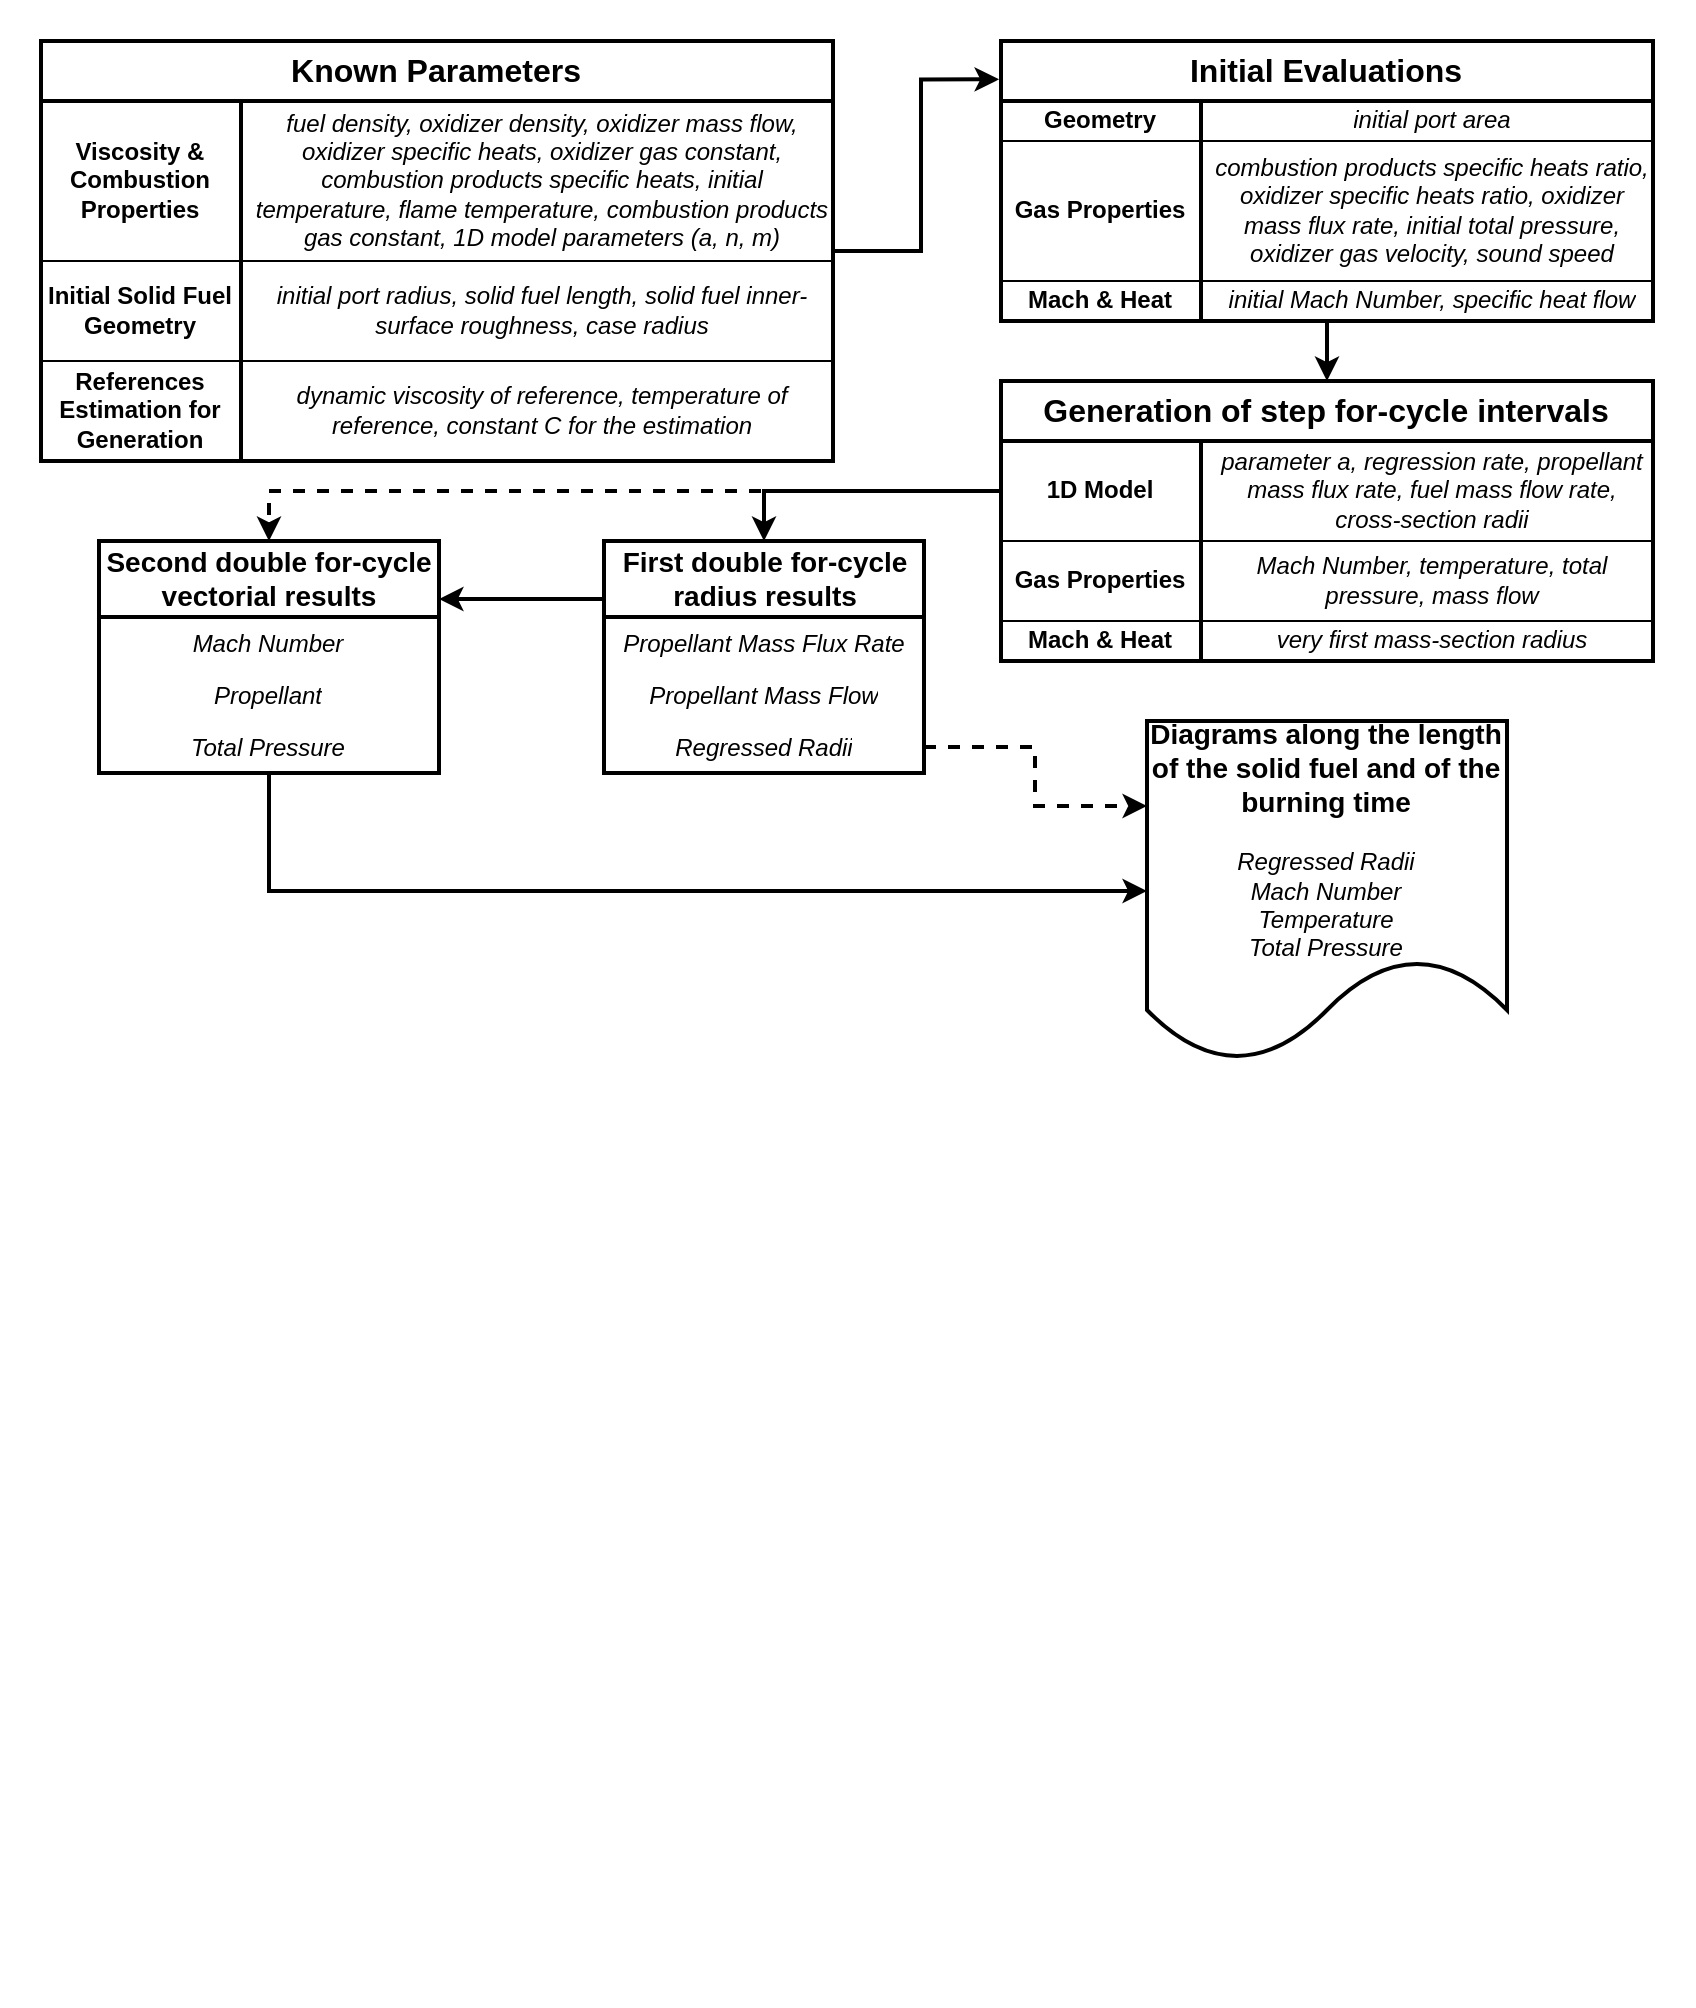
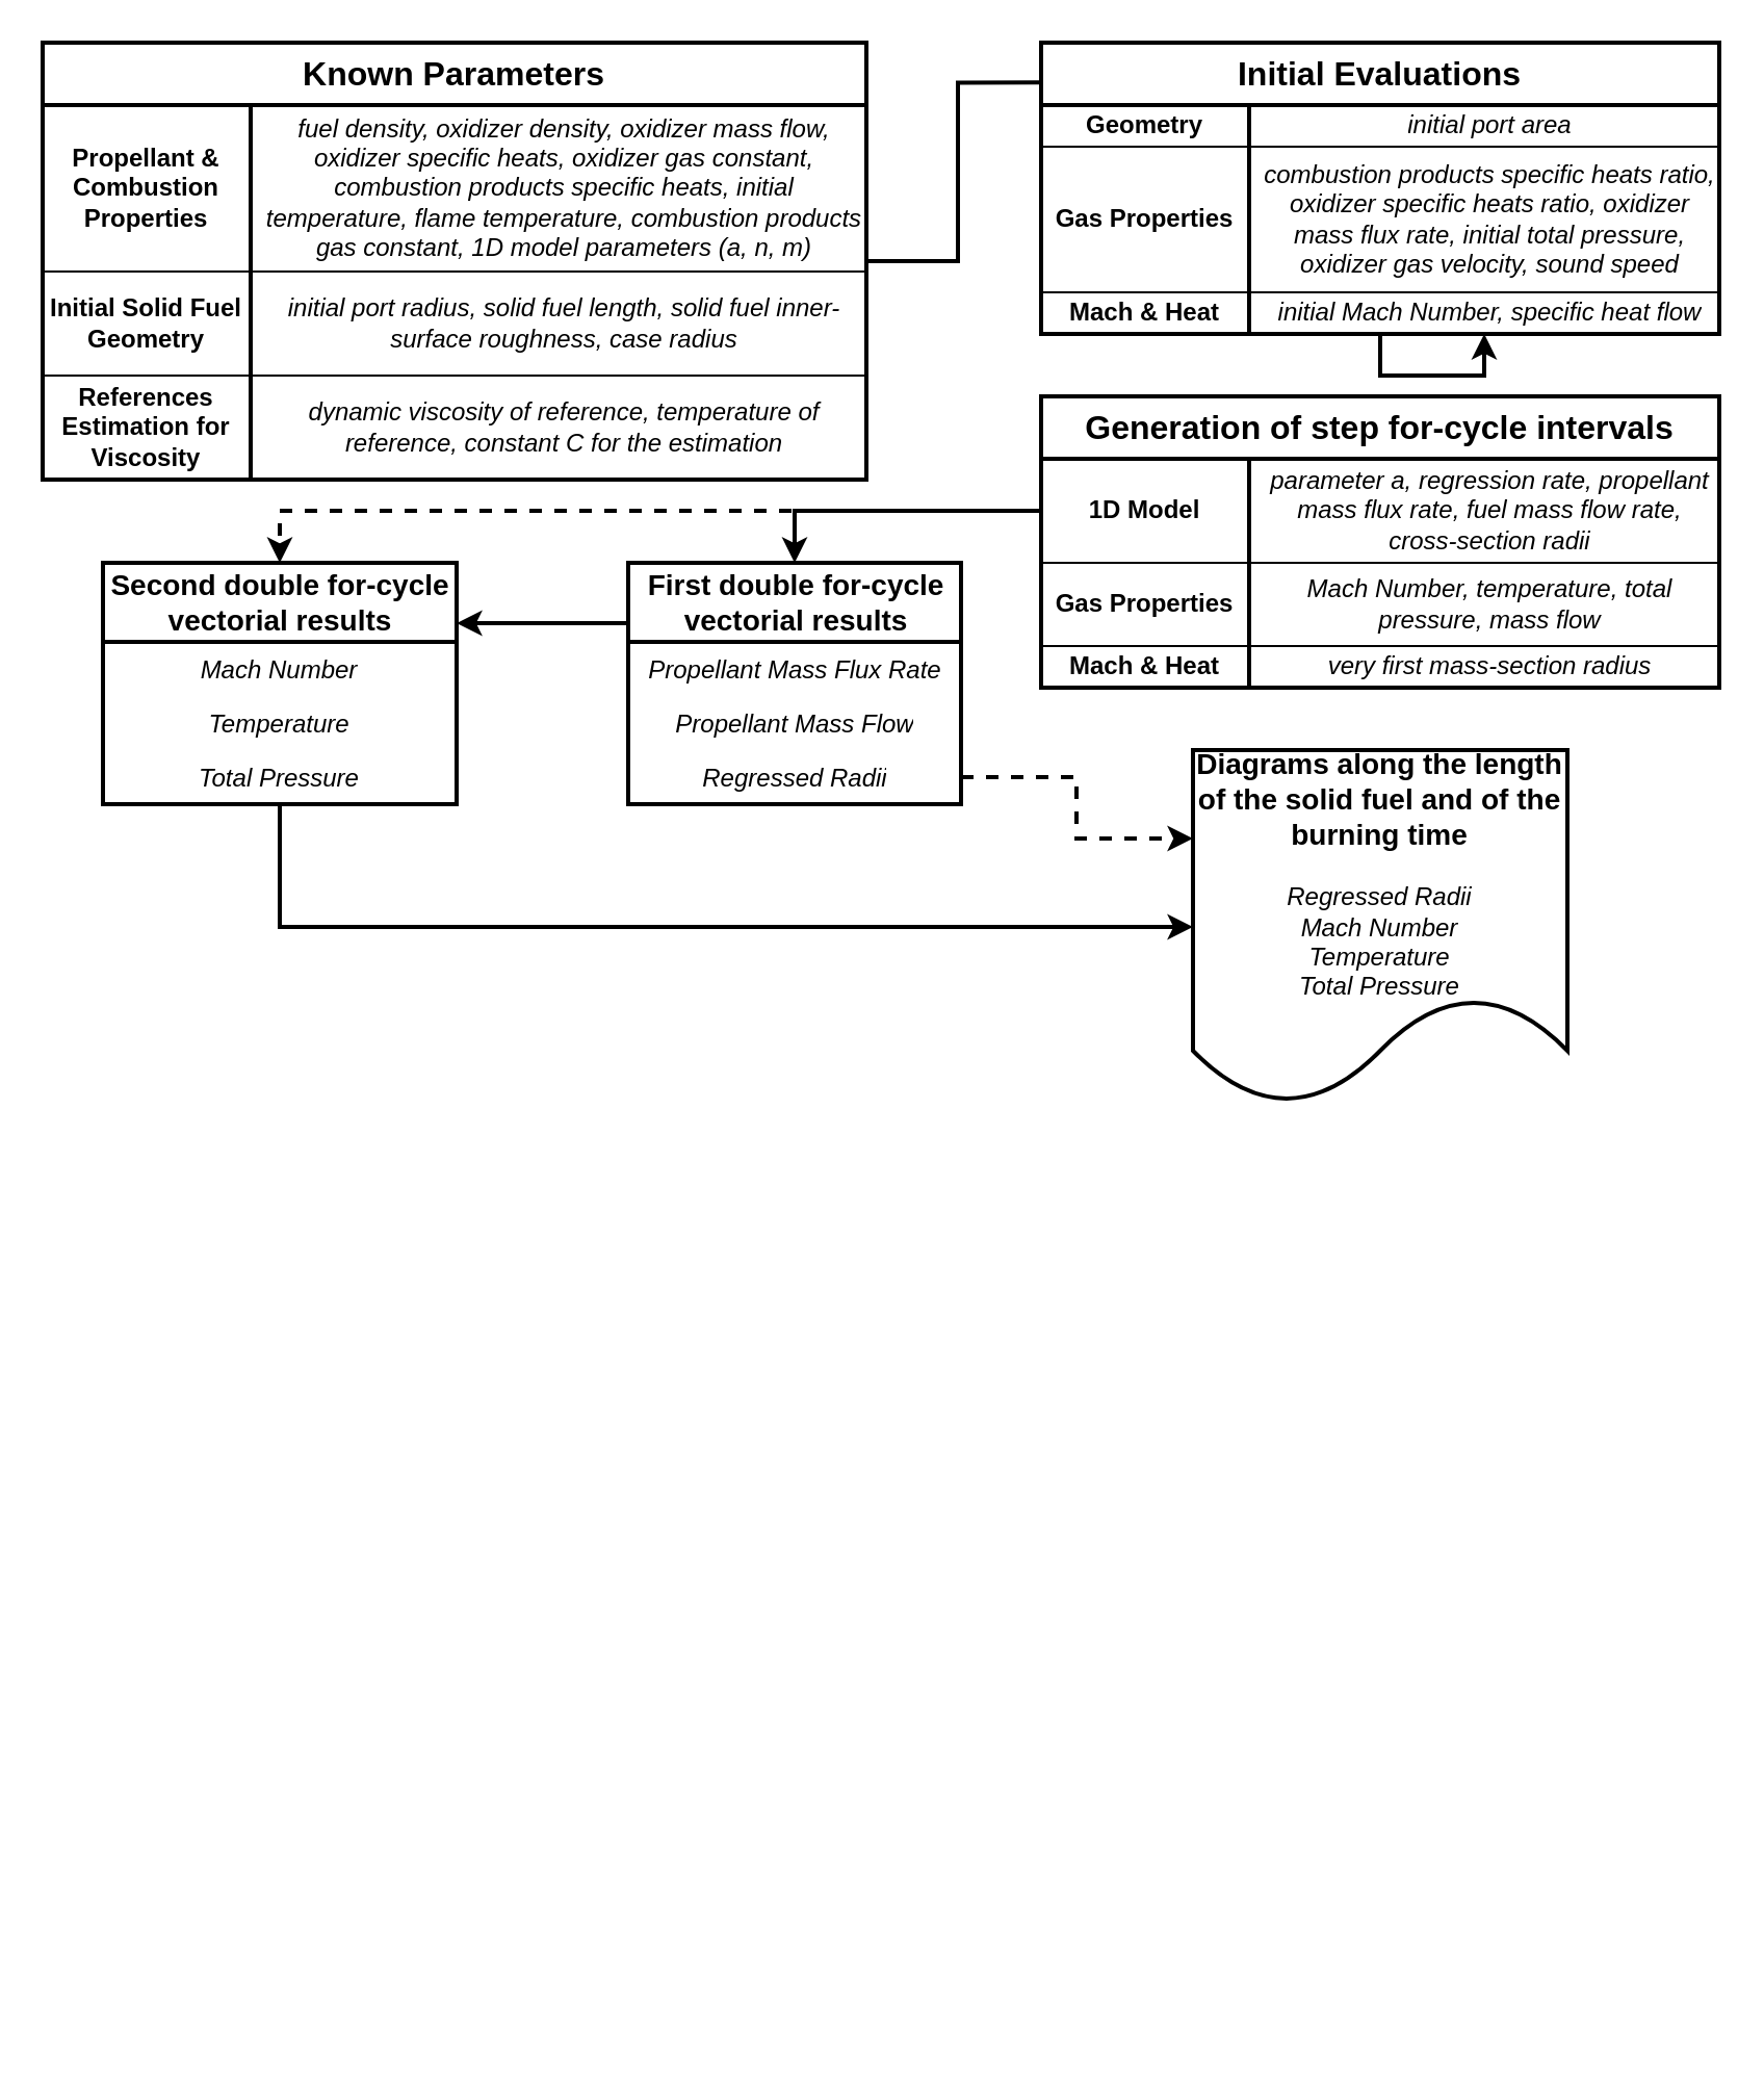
- <mxCell id="2" style="edgeStyle=orthogonalEdgeStyle;rounded=0;orthogonalLoop=1;jettySize=auto;html=1;entryX=-0.003;entryY=0.137;entryDx=0;entryDy=0;strokeWidth=2;entryPerimeter=0;exitX=1;exitY=0;exitDx=0;exitDy=0;" edge="1" parent="1" source="3" target="14"><mxGeometry relative="1" as="geometry"><Array as="points"><mxPoint x="416" y="125" /><mxPoint x="460" y="125" /><mxPoint x="460" y="39" /></Array></mxGeometry></mxCell>
+ <mxCell id="2" style="edgeStyle=orthogonalEdgeStyle;rounded=0;orthogonalLoop=1;jettySize=auto;html=1;entryX=-0.003;entryY=0.137;entryDx=0;entryDy=0;strokeWidth=2;entryPerimeter=0;exitX=1;exitY=0;exitDx=0;exitDy=0;endArrow=none;" edge="1" parent="1" source="3" target="14"><mxGeometry relative="1" as="geometry"><Array as="points"><mxPoint x="416" y="125" /><mxPoint x="460" y="125" /><mxPoint x="460" y="39" /></Array></mxGeometry></mxCell>
- <mxCell id="5" value="Viscosity &amp;amp; Combustion Properties" style="shape=partialRectangle;connectable=0;fillColor=none;top=0;left=0;bottom=0;right=0;fontStyle=1;overflow=hidden;html=1;whiteSpace=wrap;" vertex="1" parent="4"><mxGeometry width="100" height="80" as="geometry"><mxRectangle width="100" height="80" as="alternateBounds" /></mxGeometry></mxCell>
+ <mxCell id="5" value="Propellant &amp;amp; Combustion Properties" style="shape=partialRectangle;connectable=0;fillColor=none;top=0;left=0;bottom=0;right=0;fontStyle=1;overflow=hidden;html=1;whiteSpace=wrap;" vertex="1" parent="4"><mxGeometry width="100" height="80" as="geometry"><mxRectangle width="100" height="80" as="alternateBounds" /></mxGeometry></mxCell>
- <mxCell id="13" style="edgeStyle=orthogonalEdgeStyle;rounded=0;orthogonalLoop=1;jettySize=auto;html=1;entryX=0.5;entryY=0;entryDx=0;entryDy=0;targetPerimeterSpacing=0;strokeWidth=2;" edge="1" parent="1" source="14" target="24"><mxGeometry relative="1" as="geometry" /></mxCell>
+ <mxCell id="13" style="edgeStyle=orthogonalEdgeStyle;rounded=0;orthogonalLoop=1;jettySize=auto;html=1;targetPerimeterSpacing=0;strokeWidth=2;" edge="1" parent="1" source="14" target="23"><mxGeometry relative="1" as="geometry" /></mxCell>
- <mxCell id="11" value="References Estimation for Generation" style="shape=partialRectangle;connectable=0;fillColor=none;top=0;left=0;bottom=0;right=0;fontStyle=1;overflow=hidden;html=1;whiteSpace=wrap;" vertex="1" parent="10"><mxGeometry width="100" height="50" as="geometry"><mxRectangle width="100" height="50" as="alternateBounds" /></mxGeometry></mxCell>
+ <mxCell id="11" value="References Estimation for Viscosity" style="shape=partialRectangle;connectable=0;fillColor=none;top=0;left=0;bottom=0;right=0;fontStyle=1;overflow=hidden;html=1;whiteSpace=wrap;" vertex="1" parent="10"><mxGeometry width="100" height="50" as="geometry"><mxRectangle width="100" height="50" as="alternateBounds" /></mxGeometry></mxCell>
- <mxCell id="36" value="First double for-cycle&lt;div&gt;radius results&lt;/div&gt;" style="swimlane;fontStyle=1;childLayout=stackLayout;horizontal=1;startSize=38;fillColor=default;horizontalStack=0;resizeParent=1;resizeParentMax=0;resizeLast=0;collapsible=1;marginBottom=0;html=1;fontSize=14;strokeWidth=2;" vertex="1" parent="1"><mxGeometry x="301.5" y="270" width="160" height="116" as="geometry" /></mxCell>
+ <mxCell id="36" value="First double for-cycle&lt;div&gt;vectorial results&lt;/div&gt;" style="swimlane;fontStyle=1;childLayout=stackLayout;horizontal=1;startSize=38;fillColor=default;horizontalStack=0;resizeParent=1;resizeParentMax=0;resizeLast=0;collapsible=1;marginBottom=0;html=1;fontSize=14;strokeWidth=2;" vertex="1" parent="1"><mxGeometry x="301.5" y="270" width="160" height="116" as="geometry" /></mxCell>
- <mxCell id="44" value="Propellant" style="text;strokeColor=none;fillColor=none;align=center;verticalAlign=top;spacingLeft=4;spacingRight=4;overflow=hidden;rotatable=0;points=[[0,0.5],[1,0.5]];portConstraint=eastwest;whiteSpace=wrap;html=1;fontStyle=2" vertex="1" parent="42"><mxGeometry y="64" width="170" height="26" as="geometry" /></mxCell>
+ <mxCell id="44" value="Temperature" style="text;strokeColor=none;fillColor=none;align=center;verticalAlign=top;spacingLeft=4;spacingRight=4;overflow=hidden;rotatable=0;points=[[0,0.5],[1,0.5]];portConstraint=eastwest;whiteSpace=wrap;html=1;fontStyle=2" vertex="1" parent="42"><mxGeometry y="64" width="170" height="26" as="geometry" /></mxCell>
